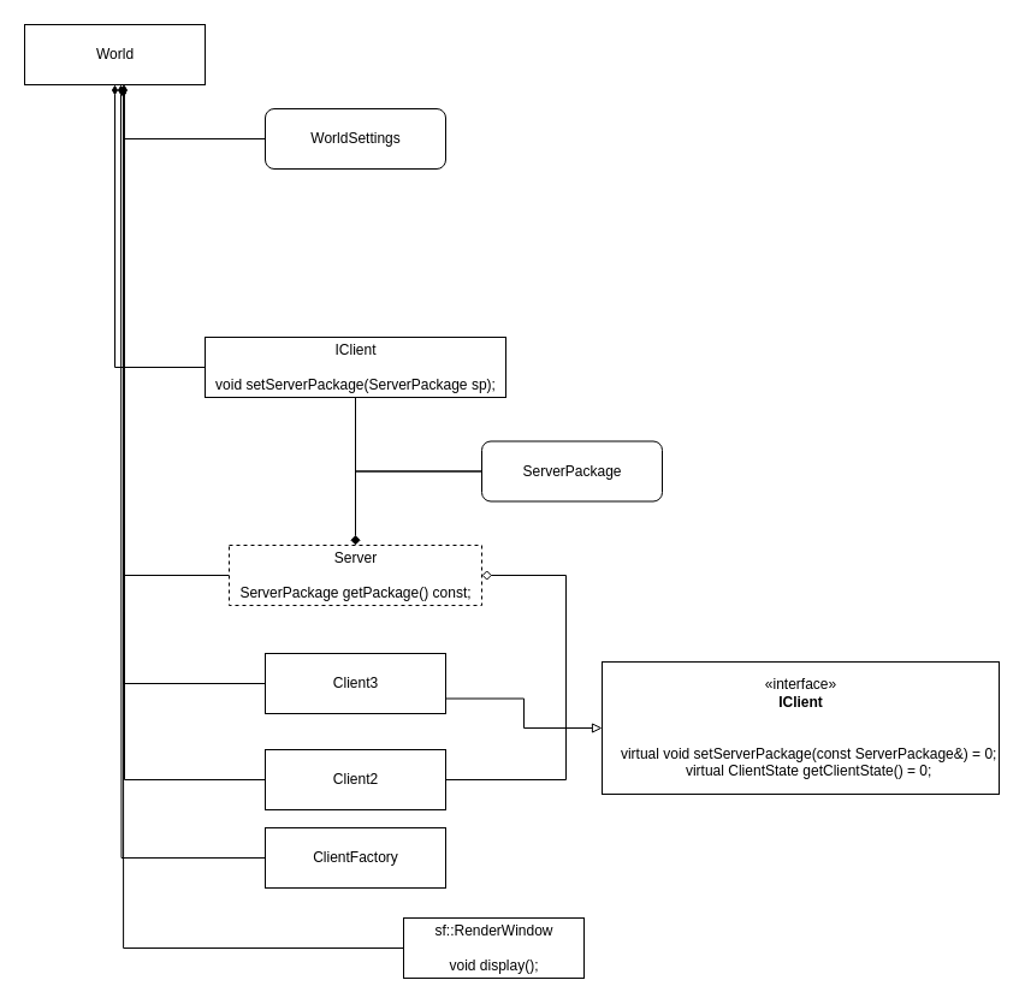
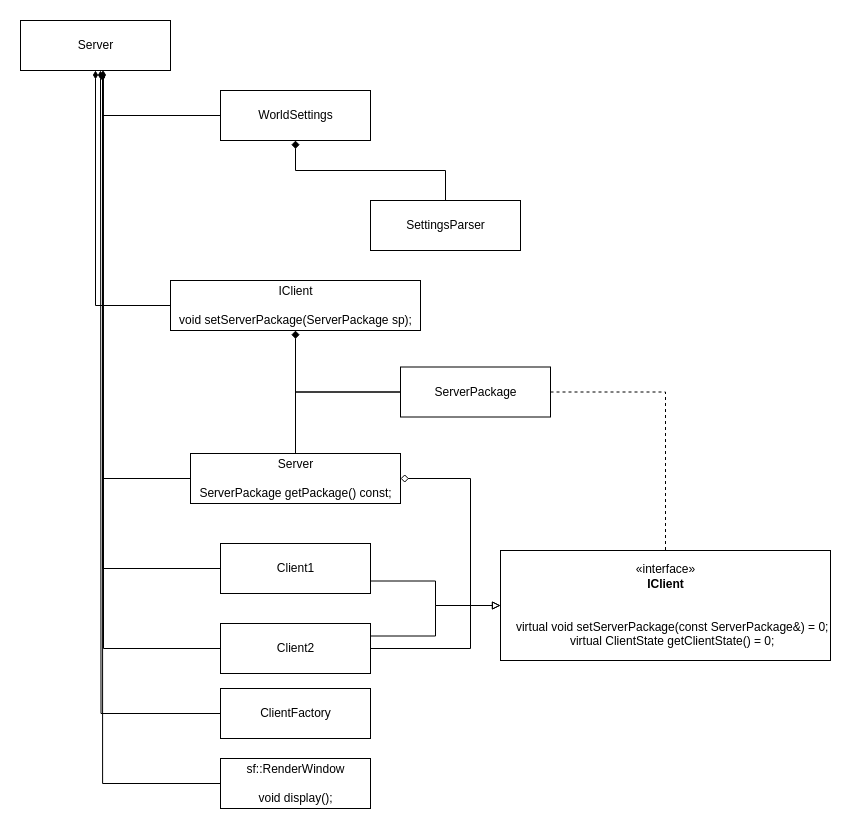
- <mxCell id="2" value="World" style="html=1;" parent="1" vertex="1"><mxGeometry x="20" y="20" width="150" height="50" as="geometry" /></mxCell>
+ <mxCell id="2" value="Server" style="html=1;" parent="1" vertex="1"><mxGeometry x="20" y="20" width="150" height="50" as="geometry" /></mxCell>
- <mxCell id="4" value="WorldSettings&lt;br&gt;" style="html=1;rounded=1;" parent="1" vertex="1"><mxGeometry x="220" y="90" width="150" height="50" as="geometry" /></mxCell>
+ <mxCell id="4" value="WorldSettings&lt;br&gt;" style="html=1;" parent="1" vertex="1"><mxGeometry x="220" y="90" width="150" height="50" as="geometry" /></mxCell>
+ <mxCell id="14" style="edgeStyle=orthogonalEdgeStyle;rounded=0;orthogonalLoop=1;jettySize=auto;html=1;entryX=0.5;entryY=1;entryDx=0;entryDy=0;startArrow=none;startFill=0;endArrow=diamond;endFill=1;" parent="1" source="15" target="4" edge="1"><mxGeometry relative="1" as="geometry" /></mxCell>
+ <mxCell id="15" value="SettingsParser&lt;br&gt;" style="html=1;" parent="1" vertex="1"><mxGeometry x="370" y="200" width="150" height="50" as="geometry" /></mxCell>
- <mxCell id="21" style="edgeStyle=orthogonalEdgeStyle;rounded=0;orthogonalLoop=1;jettySize=auto;html=1;exitX=0;exitY=0.5;exitDx=0;exitDy=0;entryX=0.5;entryY=1;entryDx=0;entryDy=0;startArrow=none;startFill=0;endArrow=none;endFill=1;" parent="1" source="23" target="13" edge="1"><mxGeometry relative="1" as="geometry" /></mxCell>
+ <mxCell id="21" style="edgeStyle=orthogonalEdgeStyle;rounded=0;orthogonalLoop=1;jettySize=auto;html=1;exitX=0;exitY=0.5;exitDx=0;exitDy=0;entryX=0.5;entryY=1;entryDx=0;entryDy=0;startArrow=none;startFill=0;endArrow=diamond;endFill=1;" parent="1" source="23" target="13" edge="1"><mxGeometry relative="1" as="geometry" /></mxCell>
- <mxCell id="23" value="ServerPackage&lt;br&gt;" style="html=1;rounded=1;" parent="1" vertex="1"><mxGeometry x="400" y="366.5" width="150" height="50" as="geometry" /></mxCell>
+ <mxCell id="23" value="ServerPackage&lt;br&gt;" style="html=1;" parent="1" vertex="1"><mxGeometry x="400" y="366.5" width="150" height="50" as="geometry" /></mxCell>
+ <mxCell id="22" style="edgeStyle=orthogonalEdgeStyle;rounded=0;orthogonalLoop=1;jettySize=auto;html=1;exitX=1;exitY=0.5;exitDx=0;exitDy=0;entryX=0.5;entryY=0;entryDx=0;entryDy=0;startArrow=none;startFill=0;endArrow=none;endFill=0;dashed=1;" parent="1" source="23" target="26" edge="1"><mxGeometry relative="1" as="geometry" /></mxCell>
- <mxCell id="20" style="edgeStyle=orthogonalEdgeStyle;rounded=0;orthogonalLoop=1;jettySize=auto;html=1;exitX=0;exitY=0.5;exitDx=0;exitDy=0;entryX=0.5;entryY=0;entryDx=0;entryDy=0;startArrow=none;startFill=0;endArrow=diamond;endFill=1;" parent="1" source="23" target="6" edge="1"><mxGeometry relative="1" as="geometry" /></mxCell>
+ <mxCell id="20" style="edgeStyle=orthogonalEdgeStyle;rounded=0;orthogonalLoop=1;jettySize=auto;html=1;exitX=0;exitY=0.5;exitDx=0;exitDy=0;entryX=0.5;entryY=0;entryDx=0;entryDy=0;startArrow=none;startFill=0;endArrow=none;endFill=1;" parent="1" source="23" target="6" edge="1"><mxGeometry relative="1" as="geometry" /></mxCell>
- <mxCell id="6" value="Server&lt;br&gt;&lt;br&gt;&lt;span style=&quot;background-color: rgb(255 , 255 , 255)&quot;&gt;ServerPackage &lt;/span&gt;getPackage() const;&lt;br&gt;" style="html=1;dashed=1;" parent="1" vertex="1"><mxGeometry x="190" y="453" width="210" height="50" as="geometry" /></mxCell>
+ <mxCell id="6" value="Server&lt;br&gt;&lt;br&gt;&lt;span style=&quot;background-color: rgb(255 , 255 , 255)&quot;&gt;ServerPackage &lt;/span&gt;getPackage() const;&lt;br&gt;" style="html=1;" parent="1" vertex="1"><mxGeometry x="190" y="453" width="210" height="50" as="geometry" /></mxCell>
- <mxCell id="19" value="&lt;div&gt;Client3&lt;/div&gt;" style="html=1;" parent="1" vertex="1"><mxGeometry x="220" y="543" width="150" height="50" as="geometry" /></mxCell>
+ <mxCell id="19" value="&lt;div&gt;Client1&lt;/div&gt;" style="html=1;" parent="1" vertex="1"><mxGeometry x="220" y="543" width="150" height="50" as="geometry" /></mxCell>
+ <mxCell id="25" style="edgeStyle=orthogonalEdgeStyle;rounded=0;orthogonalLoop=1;jettySize=auto;html=1;entryX=1;entryY=0.25;entryDx=0;entryDy=0;endArrow=none;endFill=0;startArrow=block;startFill=0;" parent="1" source="26" target="18" edge="1"><mxGeometry relative="1" as="geometry" /></mxCell>
- <mxCell id="8" value="&lt;div&gt;sf::RenderWindow&lt;br&gt;&lt;/div&gt;&lt;div&gt;&lt;br&gt;&lt;/div&gt;&lt;div&gt;void display();&lt;br&gt;&lt;/div&gt;" style="html=1;" parent="1" vertex="1"><mxGeometry x="335" y="763" width="150" height="50" as="geometry" /></mxCell>
+ <mxCell id="8" value="&lt;div&gt;sf::RenderWindow&lt;br&gt;&lt;/div&gt;&lt;div&gt;&lt;br&gt;&lt;/div&gt;&lt;div&gt;void display();&lt;br&gt;&lt;/div&gt;" style="html=1;" parent="1" vertex="1"><mxGeometry x="220" y="758" width="150" height="50" as="geometry" /></mxCell>
